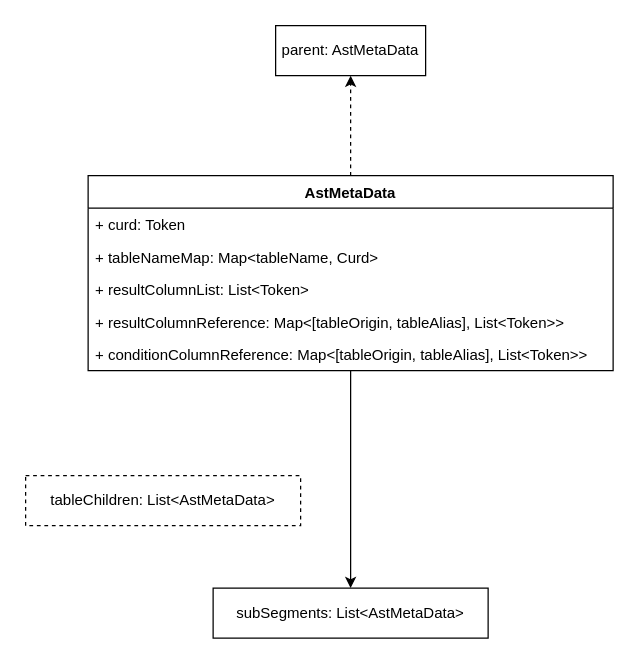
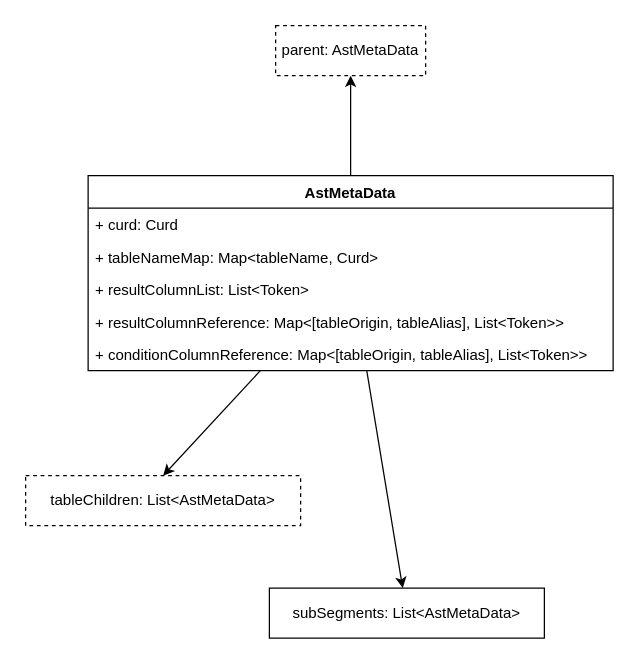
- <mxCell id="3" value="&lt;font style=&quot;font-size: 12px&quot;&gt;parent: AstMetaData&lt;/font&gt;" style="rounded=0;whiteSpace=wrap;html=1;" parent="1" vertex="1"><mxGeometry x="220" y="20" width="120" height="40" as="geometry" /></mxCell>
+ <mxCell id="3" value="&lt;font style=&quot;font-size: 12px&quot;&gt;parent: AstMetaData&lt;/font&gt;" style="rounded=0;whiteSpace=wrap;html=1;dashed=1;" parent="1" vertex="1"><mxGeometry x="220" y="20" width="120" height="40" as="geometry" /></mxCell>
- <mxCell id="2" style="edgeStyle=orthogonalEdgeStyle;rounded=0;orthogonalLoop=1;jettySize=auto;html=1;entryX=0.5;entryY=1;entryDx=0;entryDy=0;exitX=0.5;exitY=0;exitDx=0;exitDy=0;dashed=1;" parent="1" source="7" target="3" edge="1"><mxGeometry relative="1" as="geometry"><mxPoint x="280" y="140" as="sourcePoint" /></mxGeometry></mxCell>
+ <mxCell id="2" style="edgeStyle=orthogonalEdgeStyle;rounded=0;orthogonalLoop=1;jettySize=auto;html=1;entryX=0.5;entryY=1;entryDx=0;entryDy=0;exitX=0.5;exitY=0;exitDx=0;exitDy=0;" parent="1" source="7" target="3" edge="1"><mxGeometry relative="1" as="geometry"><mxPoint x="280" y="140" as="sourcePoint" /></mxGeometry></mxCell>
- <mxCell id="8" value="+ curd: Token" style="text;strokeColor=none;fillColor=none;align=left;verticalAlign=top;spacingLeft=4;spacingRight=4;overflow=hidden;rotatable=0;points=[[0,0.5],[1,0.5]];portConstraint=eastwest;" parent="7" vertex="1"><mxGeometry y="26" width="420" height="26" as="geometry" /></mxCell>
+ <mxCell id="8" value="+ curd: Curd" style="text;strokeColor=none;fillColor=none;align=left;verticalAlign=top;spacingLeft=4;spacingRight=4;overflow=hidden;rotatable=0;points=[[0,0.5],[1,0.5]];portConstraint=eastwest;" parent="7" vertex="1"><mxGeometry y="26" width="420" height="26" as="geometry" /></mxCell>
+ <mxCell id="5" style="edgeStyle=none;rounded=0;orthogonalLoop=1;jettySize=auto;html=1;entryX=0.5;entryY=0;entryDx=0;entryDy=0;endArrow=classic;endFill=1;" parent="1" source="7" target="4" edge="1"><mxGeometry relative="1" as="geometry" /></mxCell>
- <mxCell id="13" value="subSegments:&amp;nbsp;&lt;span&gt;List&amp;lt;AstMetaData&amp;gt;&lt;/span&gt;" style="rounded=0;whiteSpace=wrap;html=1;" parent="1" vertex="1"><mxGeometry x="170" y="470" width="220" height="40" as="geometry" /></mxCell>
+ <mxCell id="13" value="subSegments:&amp;nbsp;&lt;span&gt;List&amp;lt;AstMetaData&amp;gt;&lt;/span&gt;" style="rounded=0;whiteSpace=wrap;html=1;" parent="1" vertex="1"><mxGeometry x="215" y="470" width="220" height="40" as="geometry" /></mxCell>
